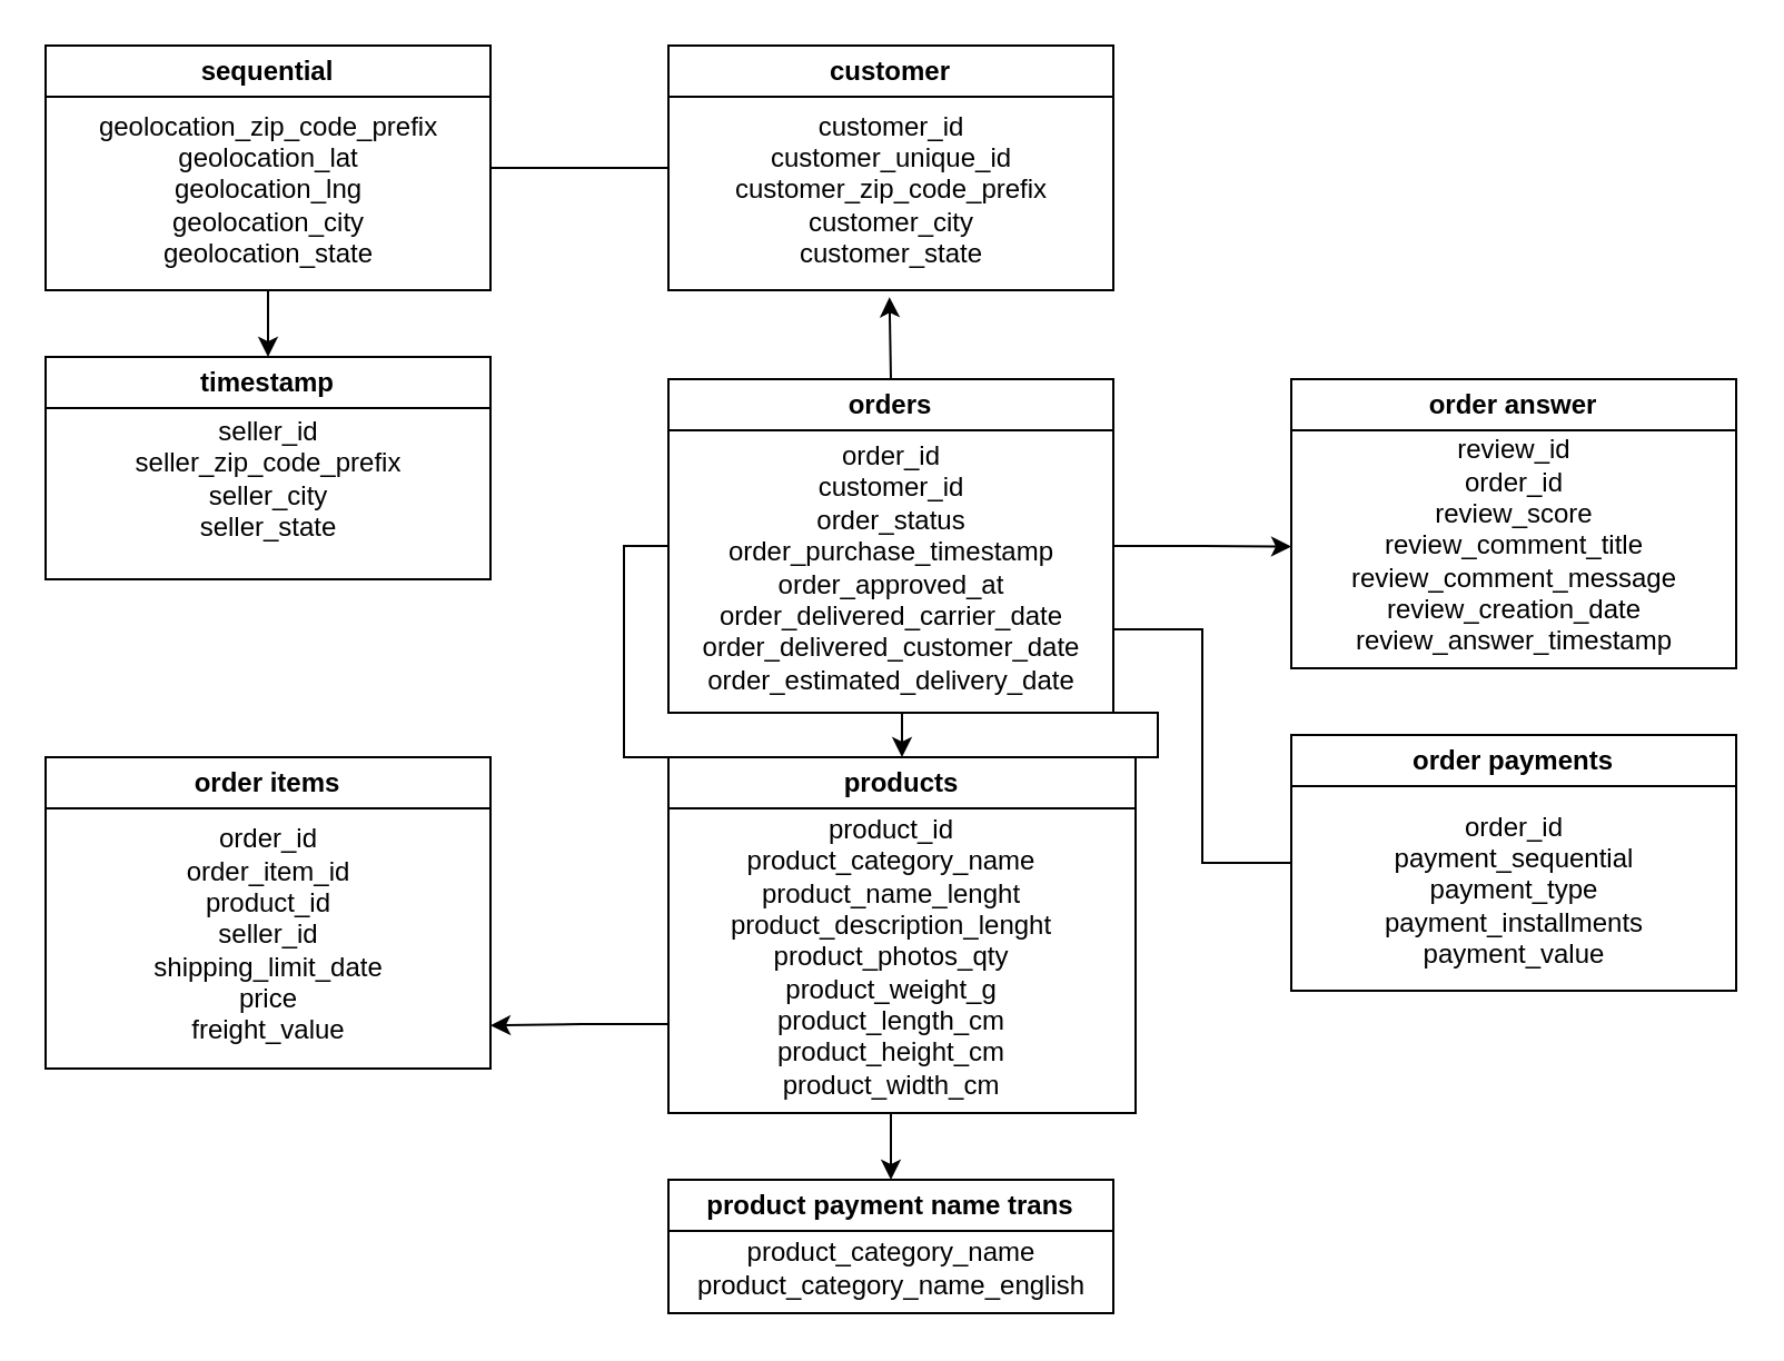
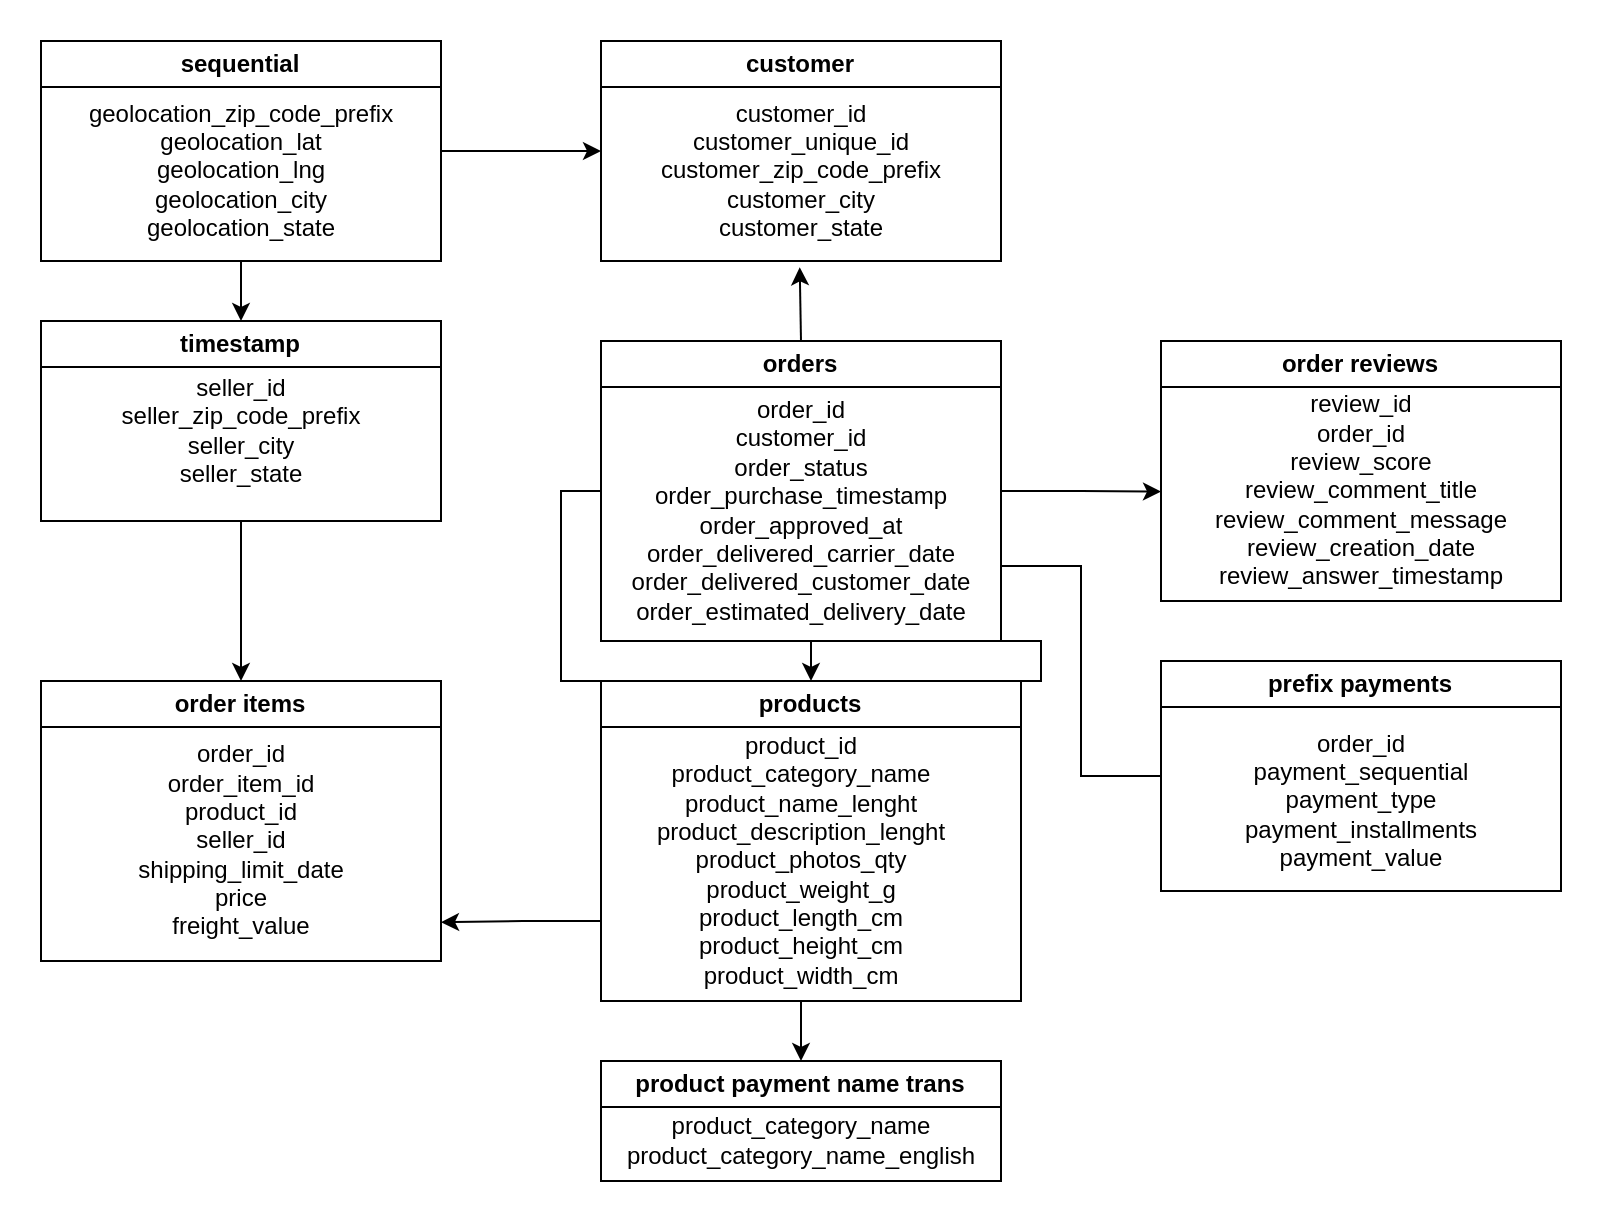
- <mxCell id="19" style="edgeStyle=orthogonalEdgeStyle;rounded=0;orthogonalLoop=1;jettySize=auto;html=1;exitX=1;exitY=0.5;exitDx=0;exitDy=0;entryX=0;entryY=0.5;entryDx=0;entryDy=0;endArrow=none;" parent="1" source="20" target="22" edge="1"><mxGeometry relative="1" as="geometry" /></mxCell>
+ <mxCell id="19" style="edgeStyle=orthogonalEdgeStyle;rounded=0;orthogonalLoop=1;jettySize=auto;html=1;exitX=1;exitY=0.5;exitDx=0;exitDy=0;entryX=0;entryY=0.5;entryDx=0;entryDy=0;" parent="1" source="20" target="22" edge="1"><mxGeometry relative="1" as="geometry" /></mxCell>
- <mxCell id="8" value="order answer" style="swimlane;whiteSpace=wrap;html=1;" parent="1" vertex="1"><mxGeometry x="580" y="170" width="200" height="130" as="geometry" /></mxCell>
+ <mxCell id="8" value="order reviews" style="swimlane;whiteSpace=wrap;html=1;" parent="1" vertex="1"><mxGeometry x="580" y="170" width="200" height="130" as="geometry" /></mxCell>
+ <mxCell id="24" value="" style="endArrow=classic;html=1;rounded=0;exitX=0.5;exitY=1;exitDx=0;exitDy=0;entryX=0.5;entryY=0;entryDx=0;entryDy=0;" parent="1" source="2" target="17" edge="1"><mxGeometry width="50" height="50" relative="1" as="geometry"><mxPoint x="340" y="400" as="sourcePoint" /><mxPoint x="390" y="350" as="targetPoint" /></mxGeometry></mxCell>
- <mxCell id="15" value="order payments" style="swimlane;whiteSpace=wrap;html=1;" parent="1" vertex="1"><mxGeometry x="580" y="330" width="200" height="115" as="geometry" /></mxCell>
+ <mxCell id="15" value="prefix payments" style="swimlane;whiteSpace=wrap;html=1;" parent="1" vertex="1"><mxGeometry x="580" y="330" width="200" height="115" as="geometry" /></mxCell>
